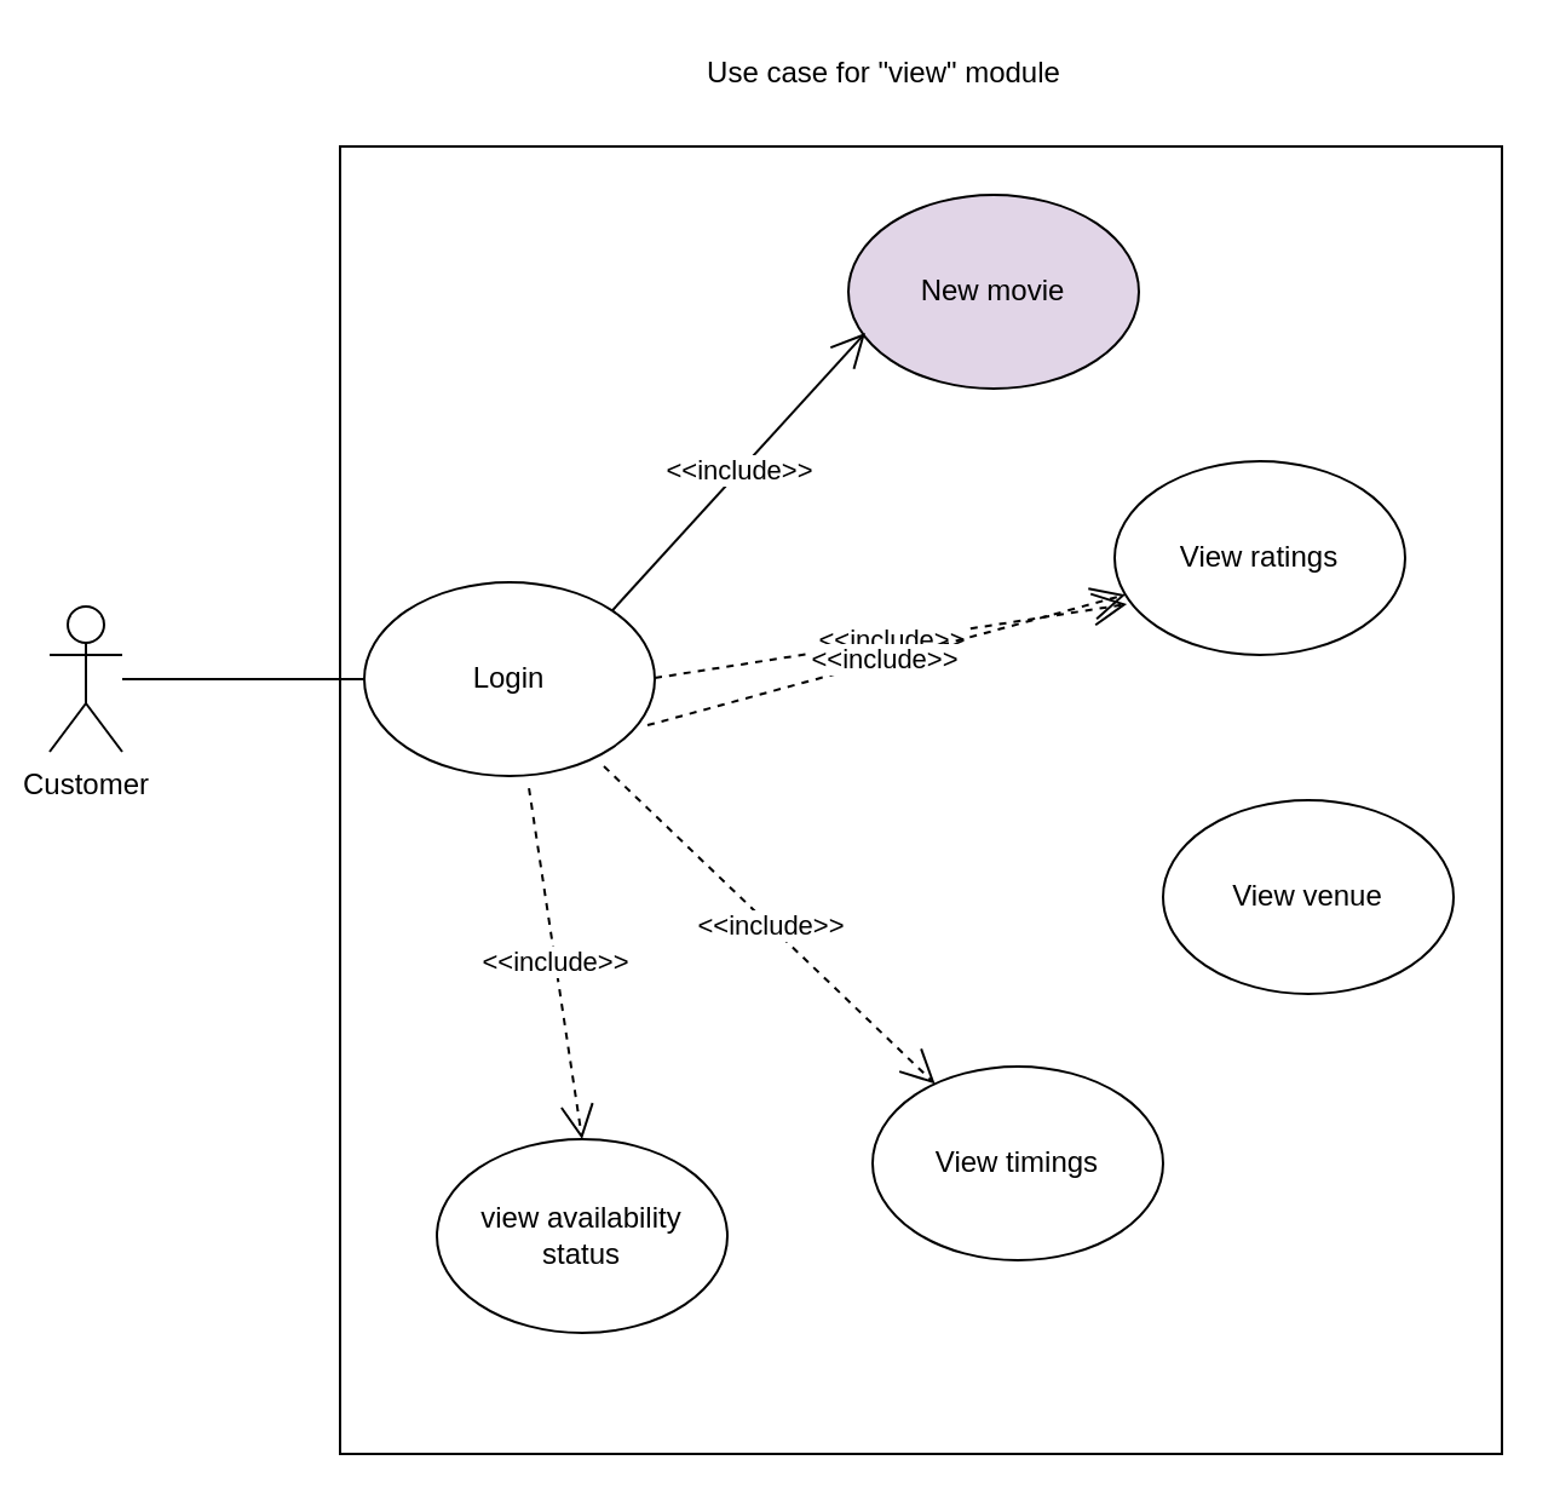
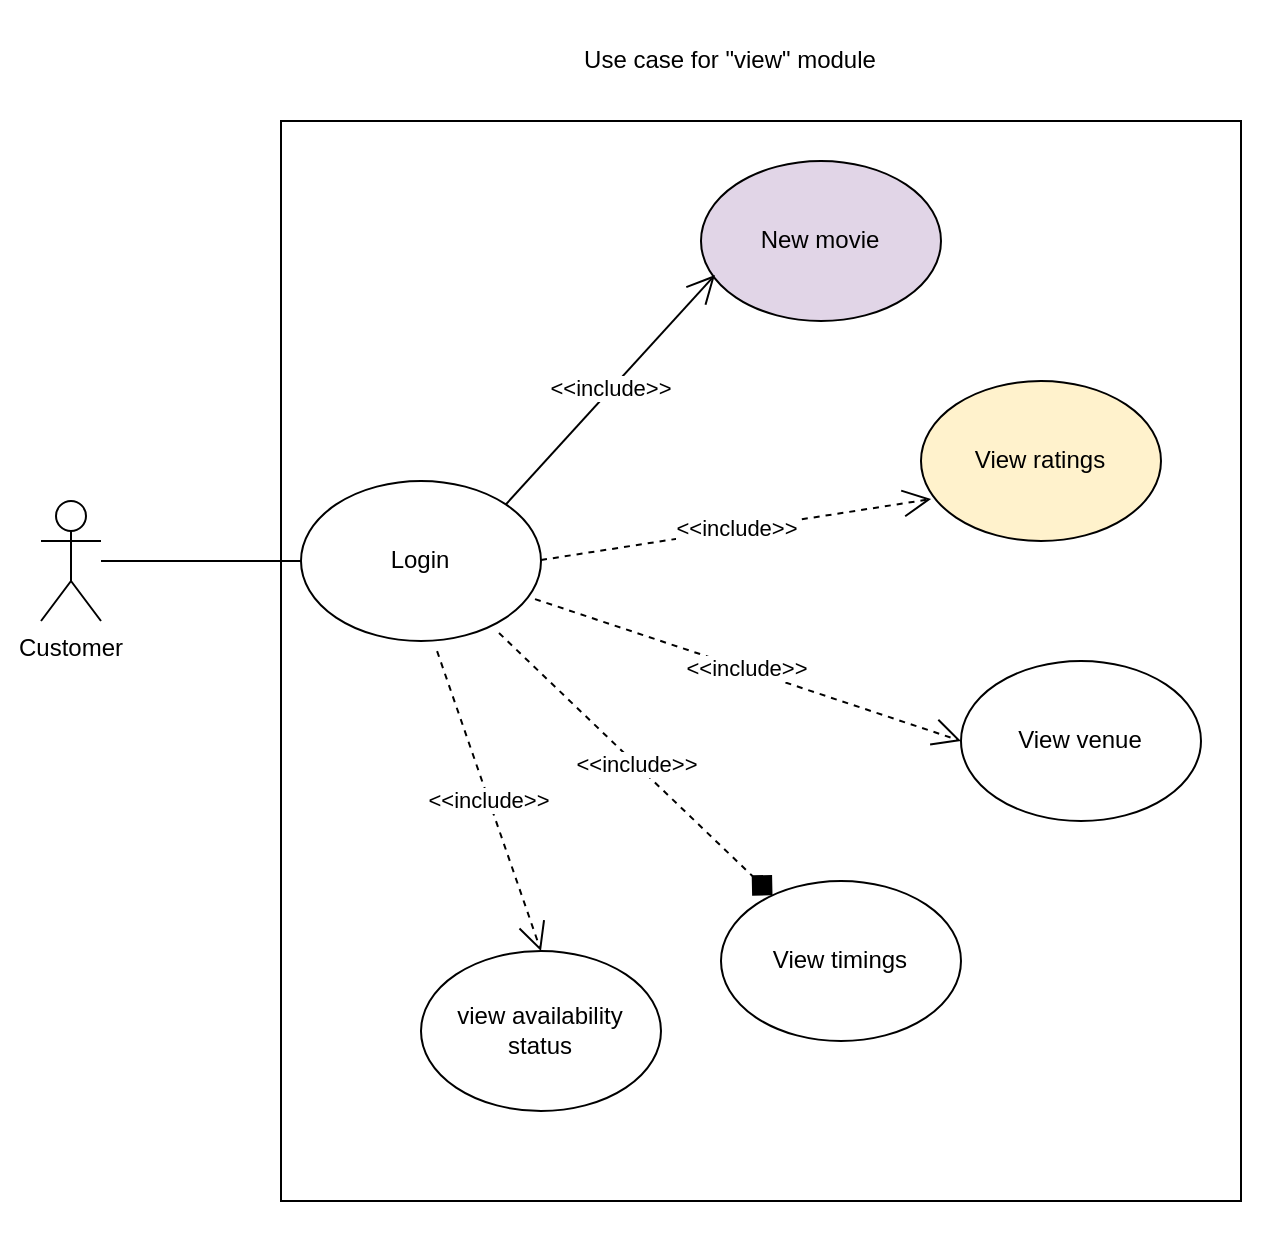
- <mxCell id="8" value="View ratings" style="ellipse;whiteSpace=wrap;html=1;" vertex="1" parent="1"><mxGeometry x="460" y="190" width="120" height="80" as="geometry" /></mxCell>
+ <mxCell id="8" value="View ratings" style="ellipse;whiteSpace=wrap;html=1;fillColor=#fff2cc;" vertex="1" parent="1"><mxGeometry x="460" y="190" width="120" height="80" as="geometry" /></mxCell>
- <mxCell id="15" value="&amp;lt;&amp;lt;include&amp;gt;&amp;gt;" style="endArrow=open;endSize=12;dashed=1;html=1;exitX=0.975;exitY=0.738;exitDx=0;exitDy=0;exitPerimeter=0;" edge="1" parent="1" source="5" target="8"><mxGeometry width="160" relative="1" as="geometry"><mxPoint x="287" y="300" as="sourcePoint" /><mxPoint x="423.754" y="431.156" as="targetPoint" /></mxGeometry></mxCell>
+ <mxCell id="15" value="&amp;lt;&amp;lt;include&amp;gt;&amp;gt;" style="endArrow=open;endSize=12;dashed=1;html=1;exitX=0.975;exitY=0.738;exitDx=0;exitDy=0;exitPerimeter=0;entryX=0;entryY=0.5;entryDx=0;entryDy=0;" edge="1" parent="1" source="5" target="7"><mxGeometry width="160" relative="1" as="geometry"><mxPoint x="287" y="300" as="sourcePoint" /><mxPoint x="423.754" y="431.156" as="targetPoint" /></mxGeometry></mxCell>
- <mxCell id="10" value="&amp;lt;&amp;lt;include&amp;gt;&amp;gt;" style="endArrow=open;endSize=12;dashed=1;html=1;exitX=0.825;exitY=0.95;exitDx=0;exitDy=0;exitPerimeter=0;" edge="1" parent="1" source="5" target="14"><mxGeometry width="160" relative="1" as="geometry"><mxPoint x="260" y="310" as="sourcePoint" /><mxPoint x="450" y="340" as="targetPoint" /></mxGeometry></mxCell>
+ <mxCell id="10" value="&amp;lt;&amp;lt;include&amp;gt;&amp;gt;" style="endArrow=diamond;endSize=12;dashed=1;html=1;exitX=0.825;exitY=0.95;exitDx=0;exitDy=0;exitPerimeter=0;" edge="1" parent="1" source="5" target="14"><mxGeometry width="160" relative="1" as="geometry"><mxPoint x="260" y="310" as="sourcePoint" /><mxPoint x="450" y="340" as="targetPoint" /></mxGeometry></mxCell>
- <mxCell id="6" value="view availability status" style="ellipse;whiteSpace=wrap;html=1;" vertex="1" parent="1"><mxGeometry x="180" y="470" width="120" height="80" as="geometry" /></mxCell>
+ <mxCell id="6" value="view availability status" style="ellipse;whiteSpace=wrap;html=1;" vertex="1" parent="1"><mxGeometry x="210" y="475" width="120" height="80" as="geometry" /></mxCell>
